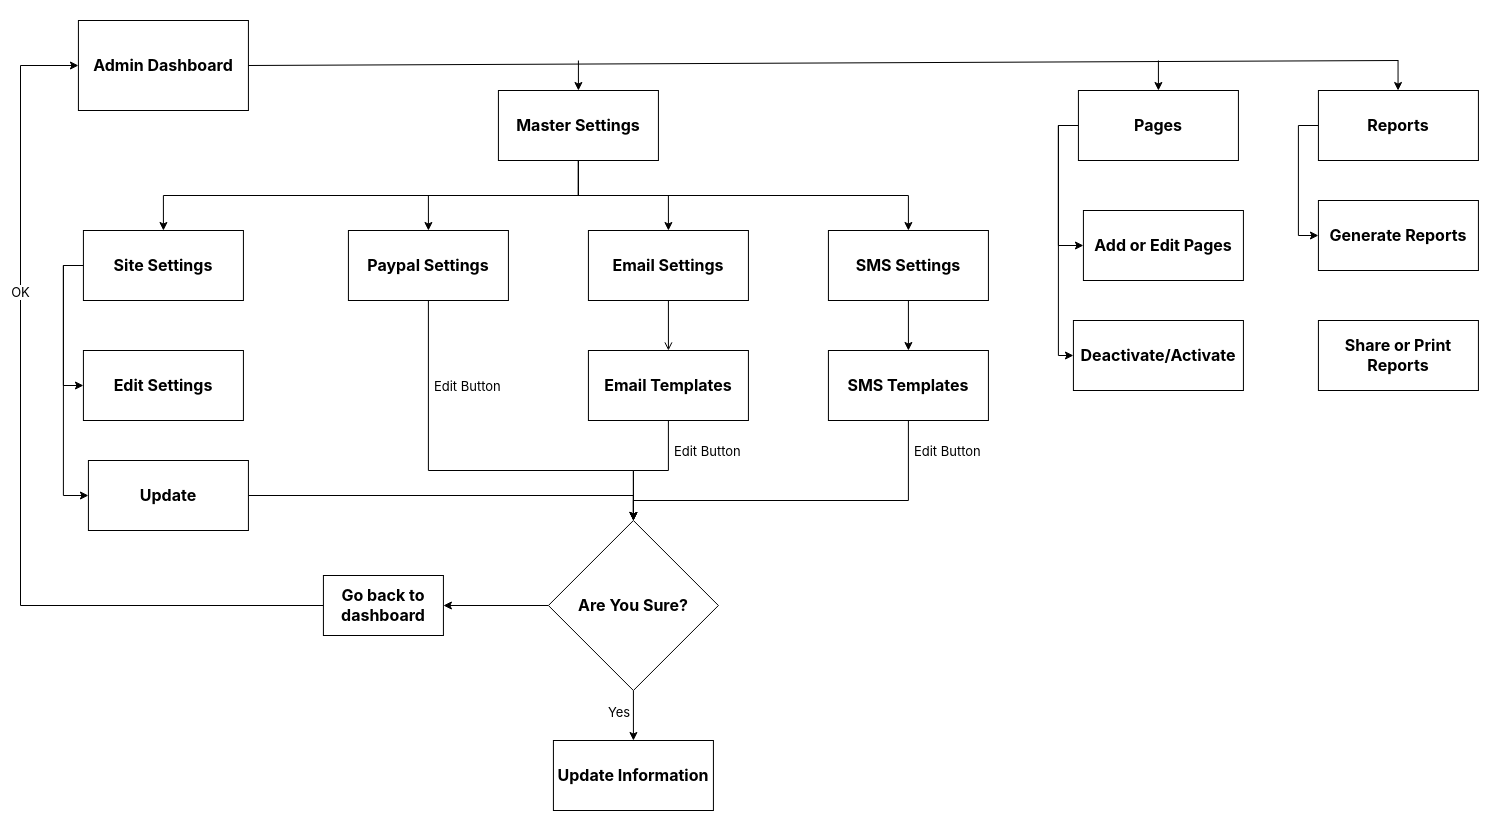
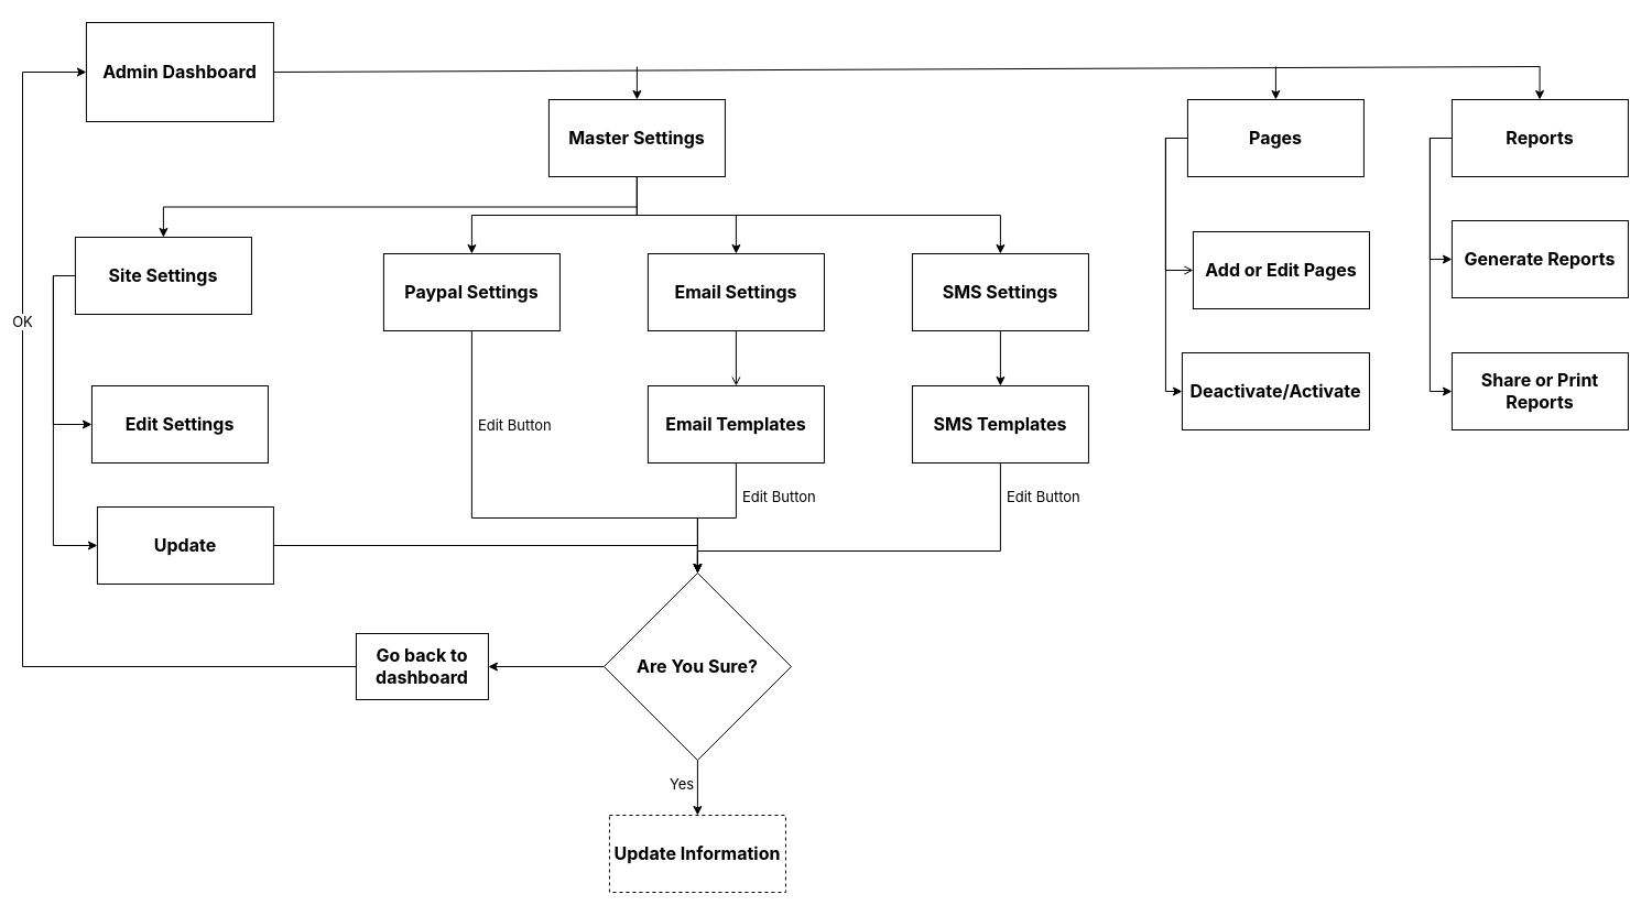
- <mxCell id="8" style="edgeStyle=orthogonalEdgeStyle;rounded=0;orthogonalLoop=1;jettySize=auto;html=1;exitX=0;exitY=0.5;exitDx=0;exitDy=0;entryX=0;entryY=0.5;entryDx=0;entryDy=0;fontFamily=inter;fontSource=https%3A%2F%2Ffonts.googleapis.com%2Fcss%3Ffamily%3Dinter;fontSize=13;" edge="1" parent="1" source="10" target="42"><mxGeometry relative="1" as="geometry" /></mxCell>
+ <mxCell id="8" style="edgeStyle=orthogonalEdgeStyle;rounded=0;orthogonalLoop=1;jettySize=auto;html=1;exitX=0;exitY=0.5;exitDx=0;exitDy=0;entryX=0;entryY=0.5;entryDx=0;entryDy=0;fontFamily=inter;fontSource=https%3A%2F%2Ffonts.googleapis.com%2Fcss%3Ffamily%3Dinter;fontSize=13;endArrow=open;" edge="1" parent="1" source="10" target="42"><mxGeometry relative="1" as="geometry" /></mxCell>
- <mxCell id="20" value="&lt;font face=&quot;inter&quot; data-font-src=&quot;https://fonts.googleapis.com/css?family=inter&quot; style=&quot;font-size: 16px&quot;&gt;&lt;b&gt;Site Settings&lt;/b&gt;&lt;/font&gt;" style="rounded=0;whiteSpace=wrap;html=1;" vertex="1" parent="1"><mxGeometry x="82.92" y="230" width="160" height="70" as="geometry" /></mxCell>
+ <mxCell id="20" value="&lt;font face=&quot;inter&quot; data-font-src=&quot;https://fonts.googleapis.com/css?family=inter&quot; style=&quot;font-size: 16px&quot;&gt;&lt;b&gt;Site Settings&lt;/b&gt;&lt;/font&gt;" style="rounded=0;whiteSpace=wrap;html=1;" vertex="1" parent="1"><mxGeometry x="67.92" y="215" width="160" height="70" as="geometry" /></mxCell>
+ <mxCell id="12" style="edgeStyle=orthogonalEdgeStyle;rounded=0;orthogonalLoop=1;jettySize=auto;html=1;exitX=0;exitY=0.5;exitDx=0;exitDy=0;entryX=0;entryY=0.5;entryDx=0;entryDy=0;fontFamily=inter;fontSource=https%3A%2F%2Ffonts.googleapis.com%2Fcss%3Ffamily%3Dinter;fontSize=13;" edge="1" parent="1" source="13" target="45"><mxGeometry relative="1" as="geometry" /></mxCell>
- <mxCell id="37" value="&lt;font face=&quot;inter&quot; data-font-src=&quot;https://fonts.googleapis.com/css?family=inter&quot; style=&quot;font-size: 16px&quot;&gt;&lt;b&gt;Update Information&lt;/b&gt;&lt;/font&gt;" style="rounded=0;whiteSpace=wrap;html=1;" vertex="1" parent="1"><mxGeometry x="552.92" y="740" width="160" height="70" as="geometry" /></mxCell>
+ <mxCell id="37" value="&lt;font face=&quot;inter&quot; data-font-src=&quot;https://fonts.googleapis.com/css?family=inter&quot; style=&quot;font-size: 16px&quot;&gt;&lt;b&gt;Update Information&lt;/b&gt;&lt;/font&gt;" style="rounded=0;whiteSpace=wrap;html=1;dashed=1;" vertex="1" parent="1"><mxGeometry x="552.92" y="740" width="160" height="70" as="geometry" /></mxCell>
